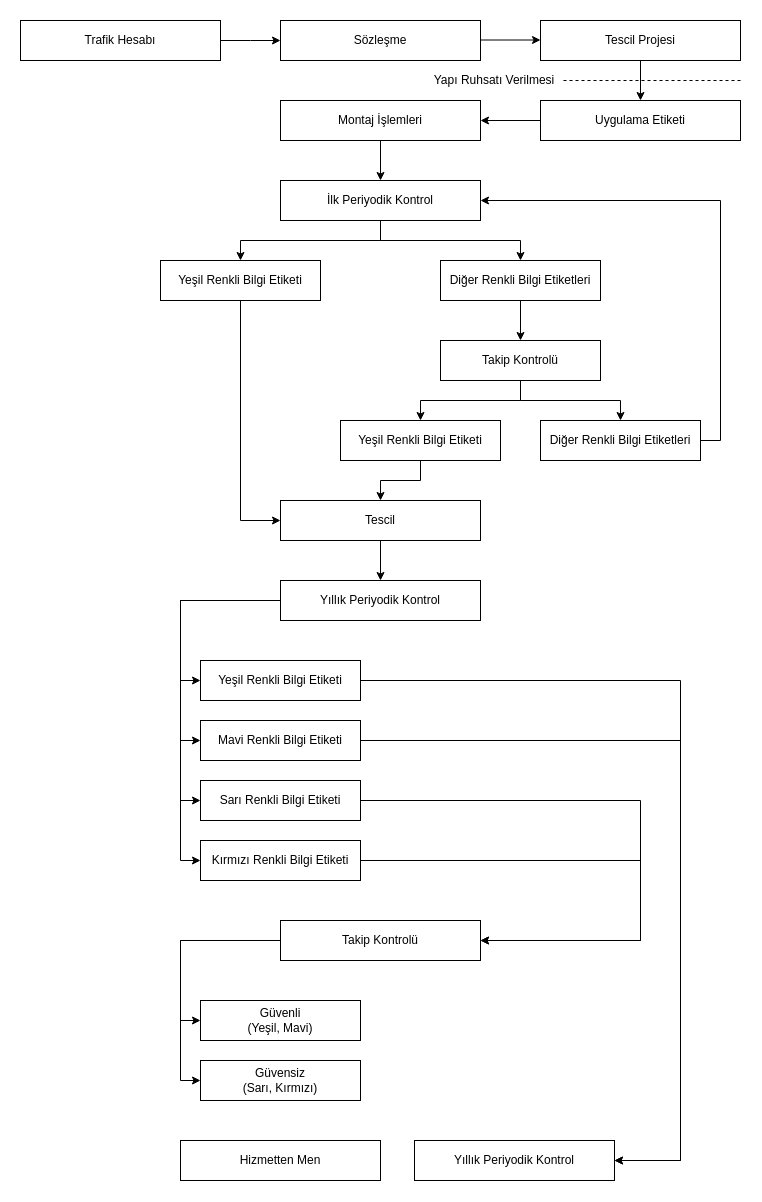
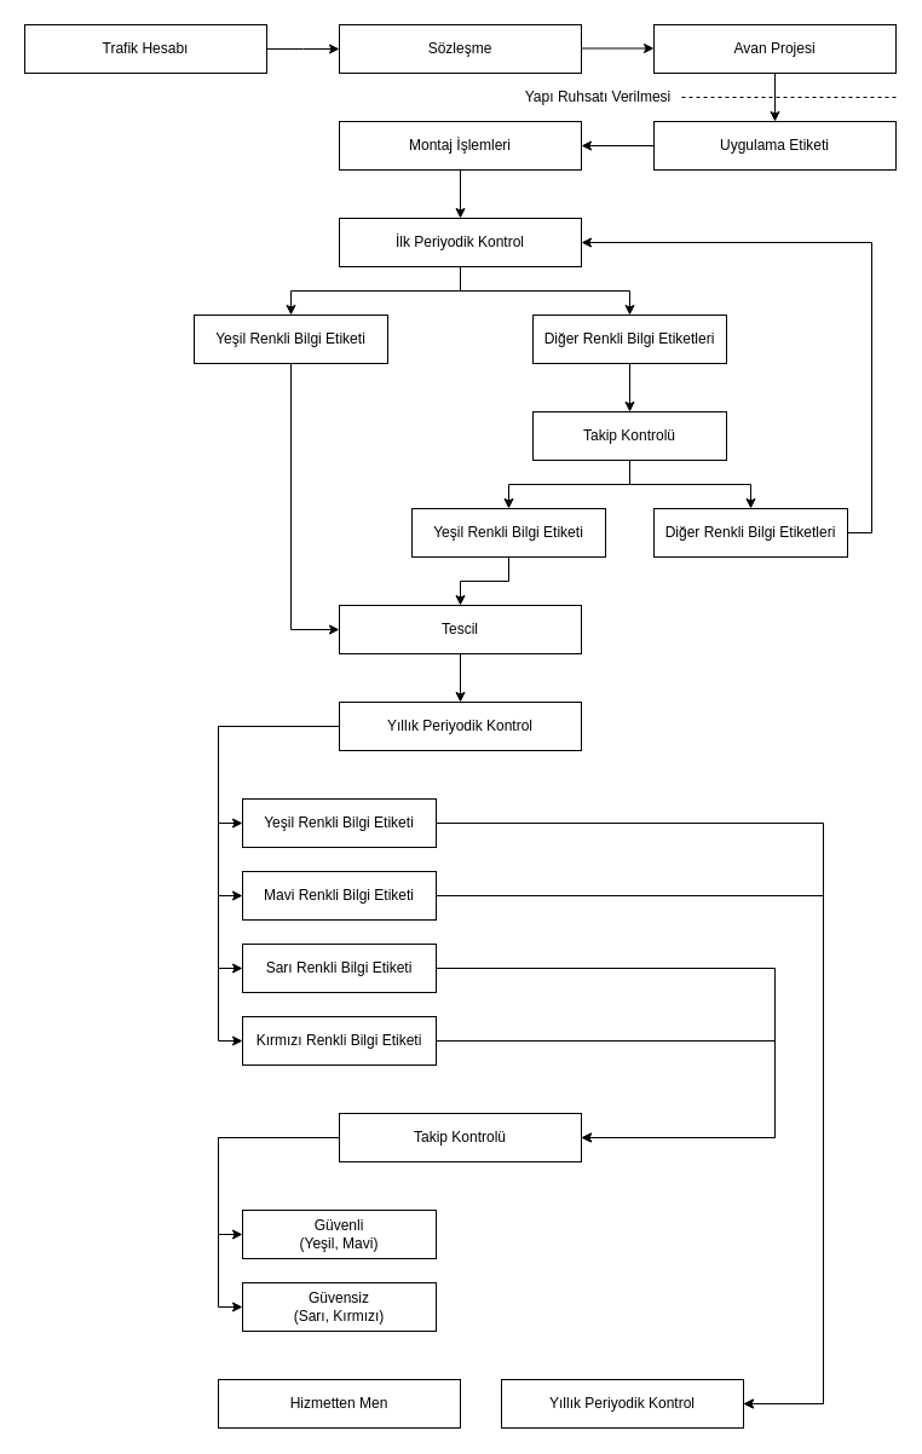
- <mxCell id="6" value="Tescil Projesi" style="rounded=0;whiteSpace=wrap;html=1;" vertex="1" parent="1"><mxGeometry x="540" y="20" width="200" height="40" as="geometry" /></mxCell>
+ <mxCell id="6" value="Avan Projesi" style="rounded=0;whiteSpace=wrap;html=1;" vertex="1" parent="1"><mxGeometry x="540" y="20" width="200" height="40" as="geometry" /></mxCell>
